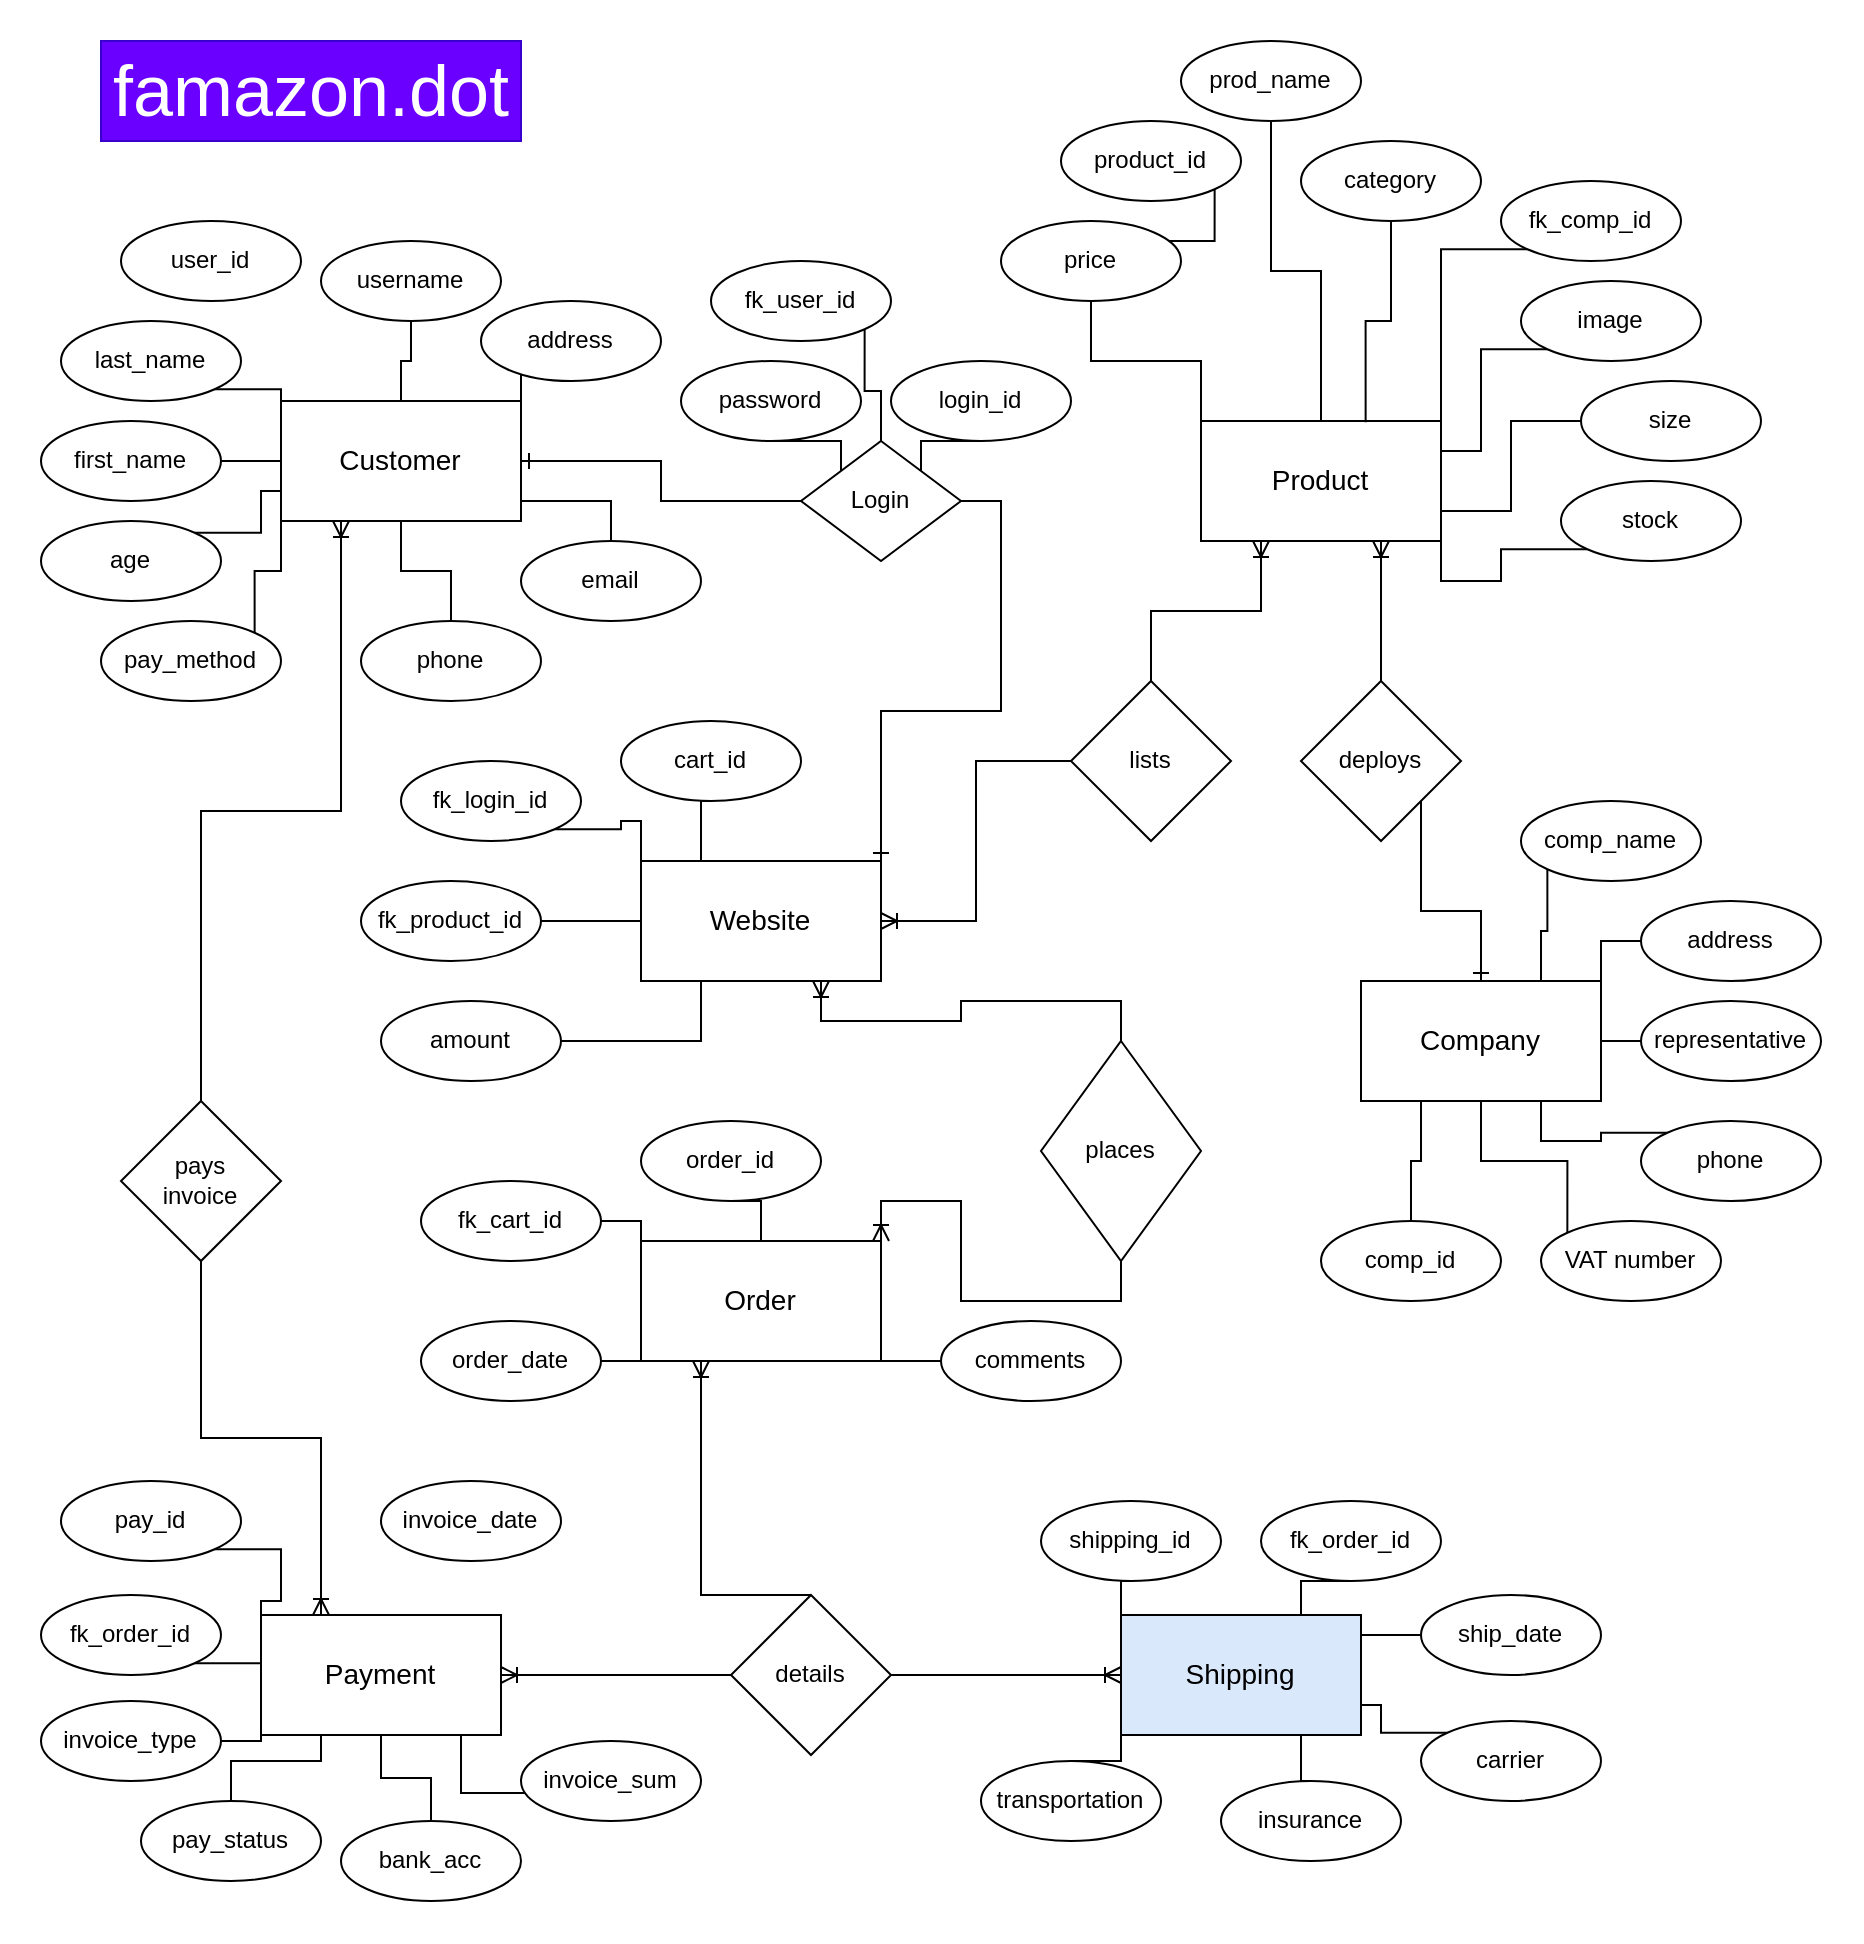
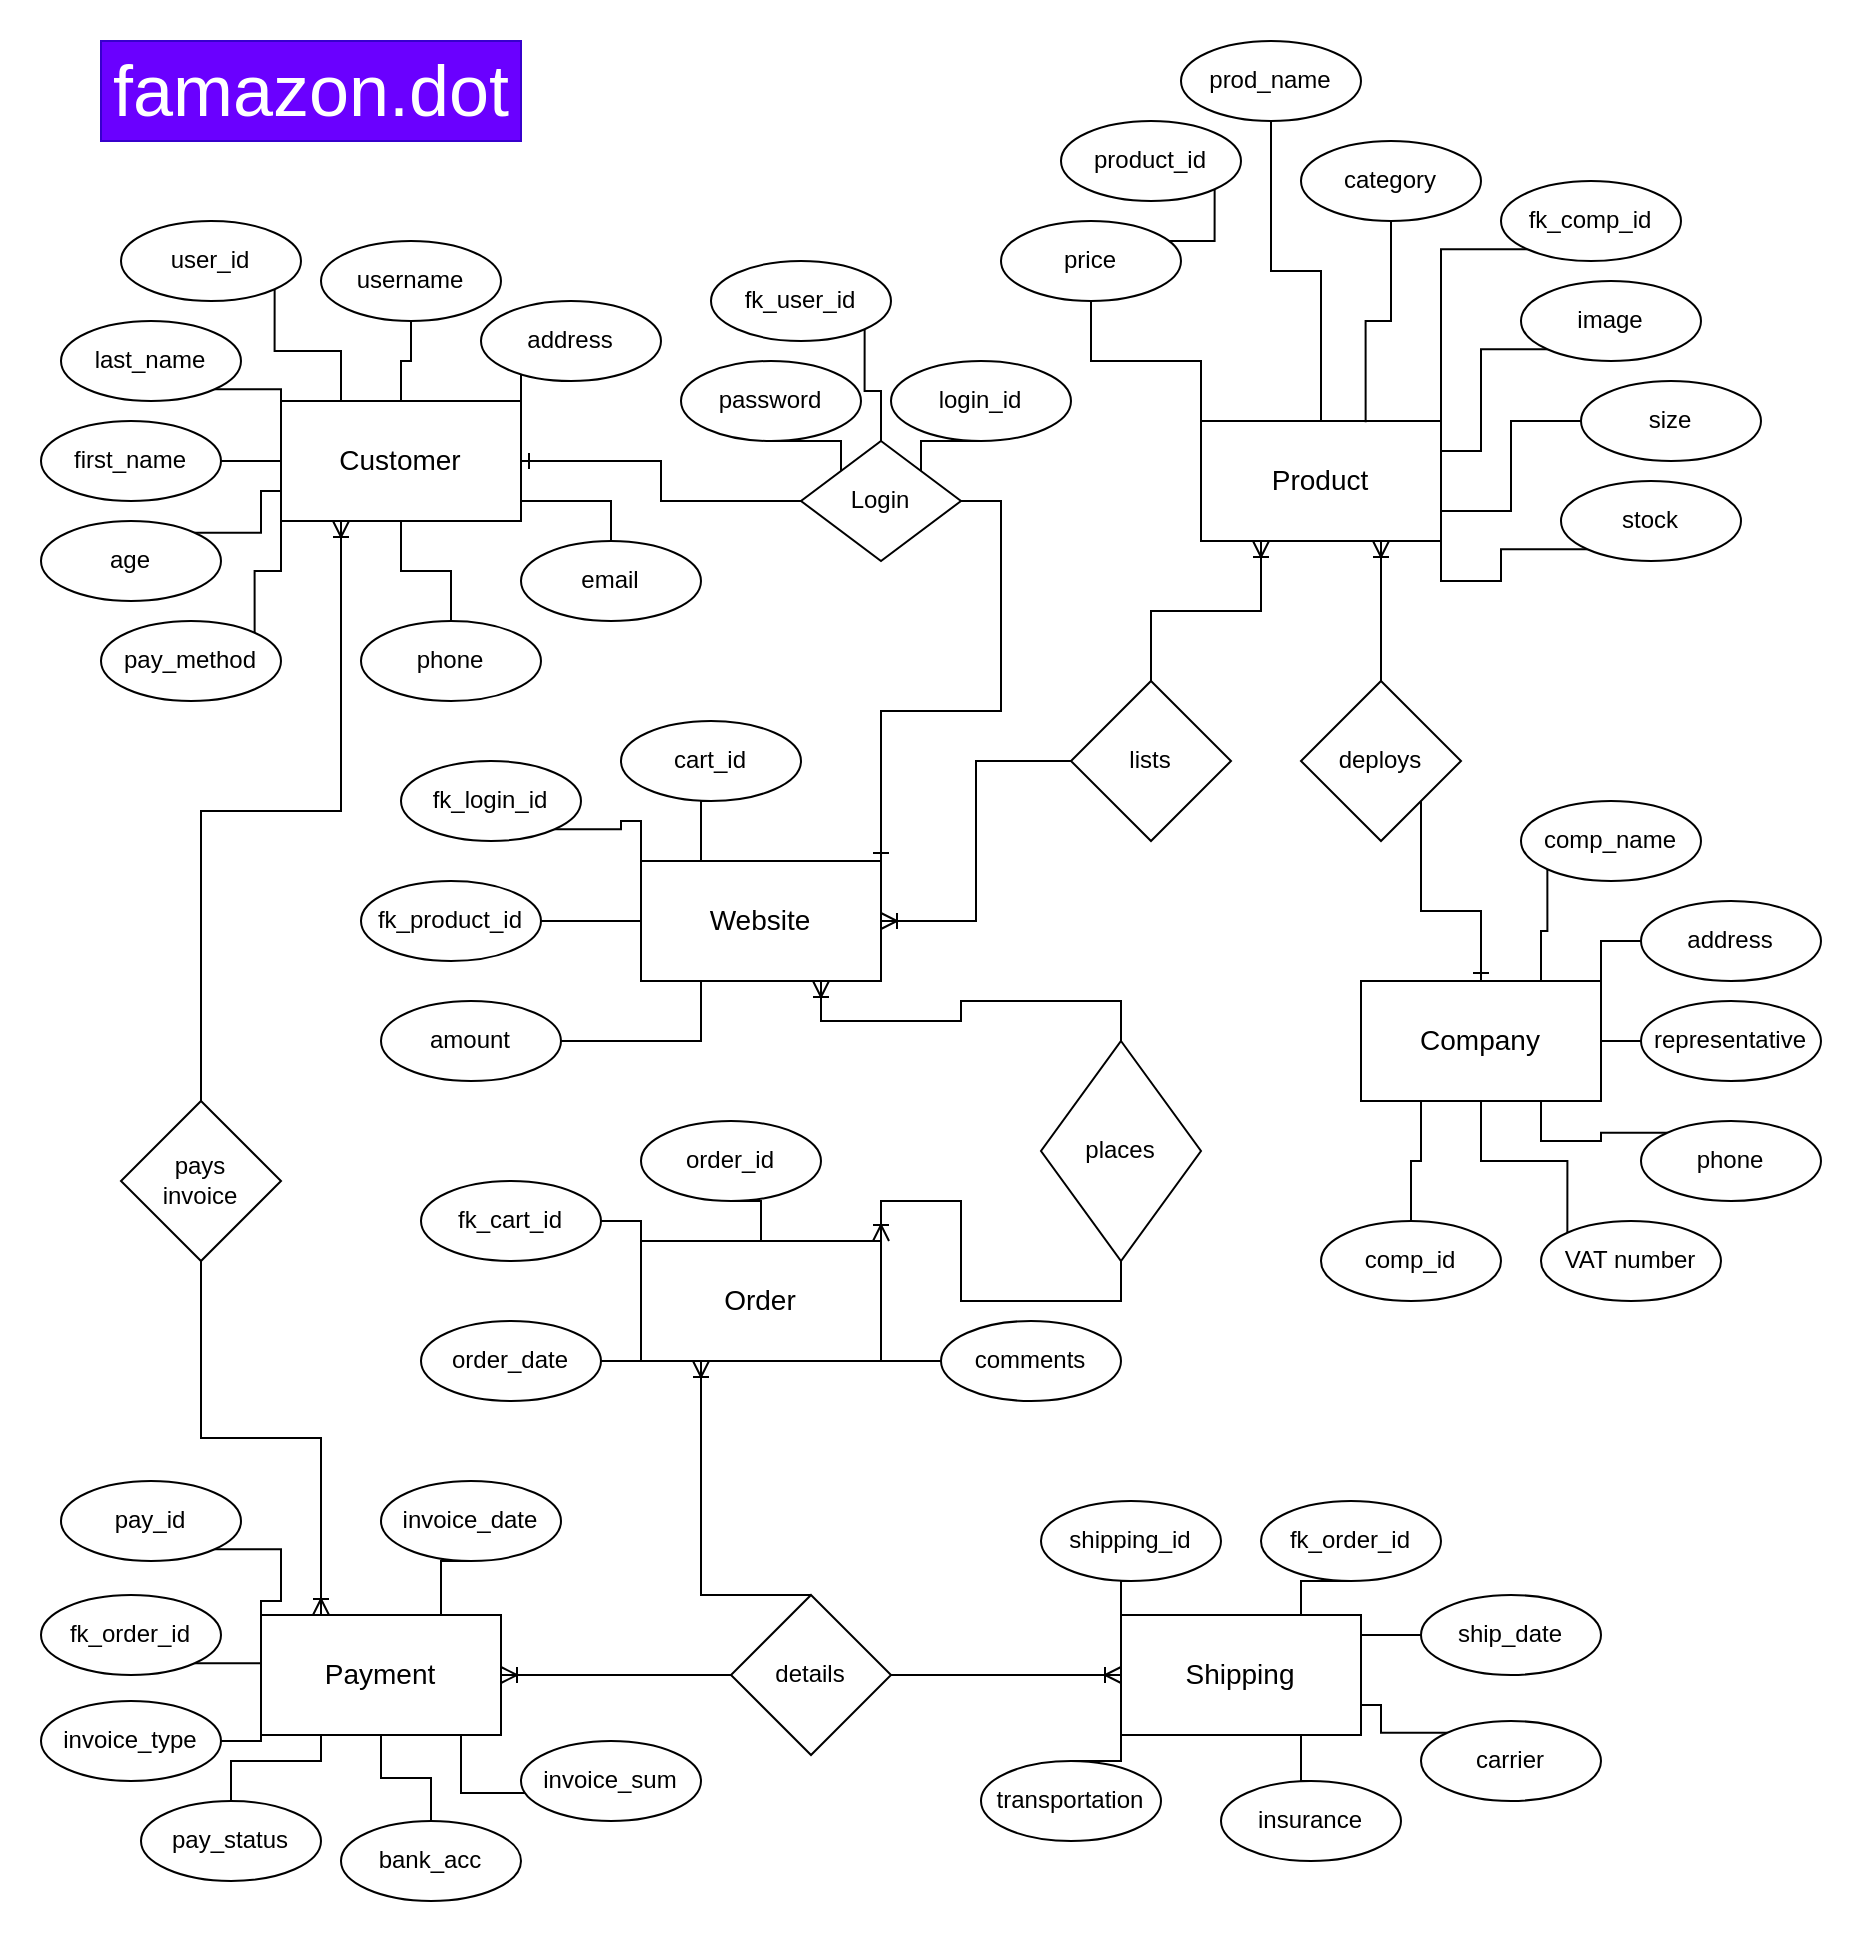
+ <mxCell id="19" style="edgeStyle=orthogonalEdgeStyle;rounded=0;orthogonalLoop=1;jettySize=auto;html=1;exitX=1;exitY=1;exitDx=0;exitDy=0;entryX=0.25;entryY=0;entryDx=0;entryDy=0;endArrow=none;endFill=0;" edge="1" parent="1" source="20" target="4"><mxGeometry relative="1" as="geometry" /></mxCell>
+ <mxCell id="101" style="edgeStyle=orthogonalEdgeStyle;rounded=0;orthogonalLoop=1;jettySize=auto;html=1;exitX=0.5;exitY=1;exitDx=0;exitDy=0;entryX=0.75;entryY=0;entryDx=0;entryDy=0;startArrow=none;startFill=0;endArrow=none;endFill=0;" edge="1" parent="1" source="102" target="9"><mxGeometry relative="1" as="geometry" /></mxCell>
- <mxCell id="12" value="&lt;font style=&quot;font-size: 14px&quot;&gt;Shipping&lt;/font&gt;" style="rounded=0;whiteSpace=wrap;html=1;fillColor=#dae8fc;" vertex="1" parent="1"><mxGeometry x="560" y="807" width="120" height="60" as="geometry" /></mxCell>
+ <mxCell id="12" value="&lt;font style=&quot;font-size: 14px&quot;&gt;Shipping&lt;/font&gt;" style="rounded=0;whiteSpace=wrap;html=1;" vertex="1" parent="1"><mxGeometry x="560" y="807" width="120" height="60" as="geometry" /></mxCell>
